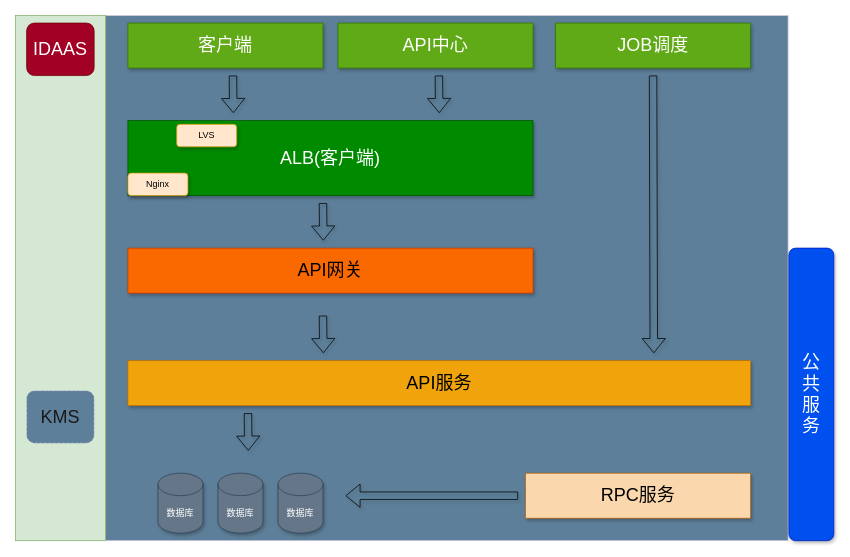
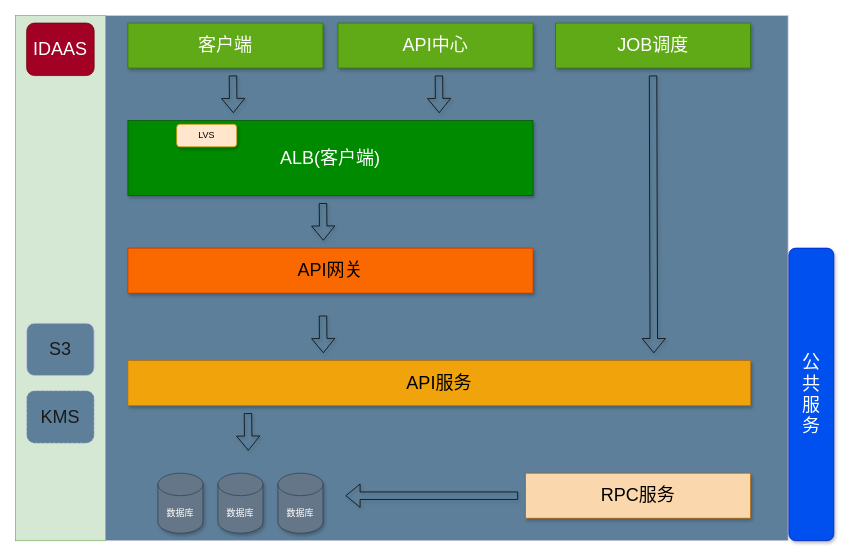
- <mxCell id="5" value="Nginx" style="rounded=1;whiteSpace=wrap;html=1;strokeColor=#d79b00;fillColor=#ffe6cc;shadow=1;" vertex="1" parent="1"><mxGeometry x="170" y="230" width="80" height="30" as="geometry" /></mxCell>
+ <mxCell id="25" value="&lt;font style=&quot;font-size: 24px;&quot;&gt;S3&lt;/font&gt;" style="rounded=1;whiteSpace=wrap;html=1;strokeColor=#D0CEE2;fontColor=#1A1A1A;fillColor=#5D7F99;" vertex="1" parent="1"><mxGeometry x="35" y="430" width="90" height="70" as="geometry" /></mxCell>
